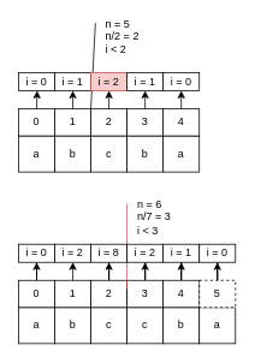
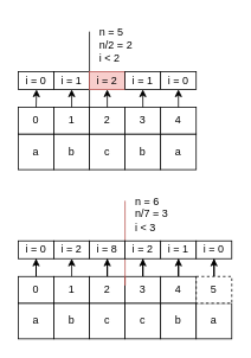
- <mxCell id="30" value="&lt;div style=&quot;text-align: left;&quot;&gt;&lt;span style=&quot;background-color: initial;&quot;&gt;n = 5&lt;/span&gt;&lt;/div&gt;&lt;div style=&quot;text-align: left;&quot;&gt;&lt;span style=&quot;background-color: initial;&quot;&gt;n/2 = 2&lt;/span&gt;&lt;/div&gt;&lt;div style=&quot;text-align: left;&quot;&gt;&lt;span style=&quot;background-color: initial;&quot;&gt;i &amp;lt; 2&lt;/span&gt;&lt;/div&gt;" style="text;html=1;strokeColor=none;fillColor=none;align=center;verticalAlign=middle;whiteSpace=wrap;rounded=0;" vertex="1" parent="1"><mxGeometry x="105" y="10" width="60" height="60" as="geometry" /></mxCell>
+ <mxCell id="30" value="&lt;div style=&quot;text-align: left;&quot;&gt;&lt;span style=&quot;background-color: initial;&quot;&gt;n = 5&lt;/span&gt;&lt;/div&gt;&lt;div style=&quot;text-align: left;&quot;&gt;&lt;span style=&quot;background-color: initial;&quot;&gt;n/2 = 2&lt;/span&gt;&lt;/div&gt;&lt;div style=&quot;text-align: left;&quot;&gt;&lt;span style=&quot;background-color: initial;&quot;&gt;i &amp;lt; 2&lt;/span&gt;&lt;/div&gt;" style="text;html=1;strokeColor=none;fillColor=none;align=center;verticalAlign=middle;whiteSpace=wrap;rounded=0;" vertex="1" parent="1"><mxGeometry x="100" y="20" width="60" height="60" as="geometry" /></mxCell>
